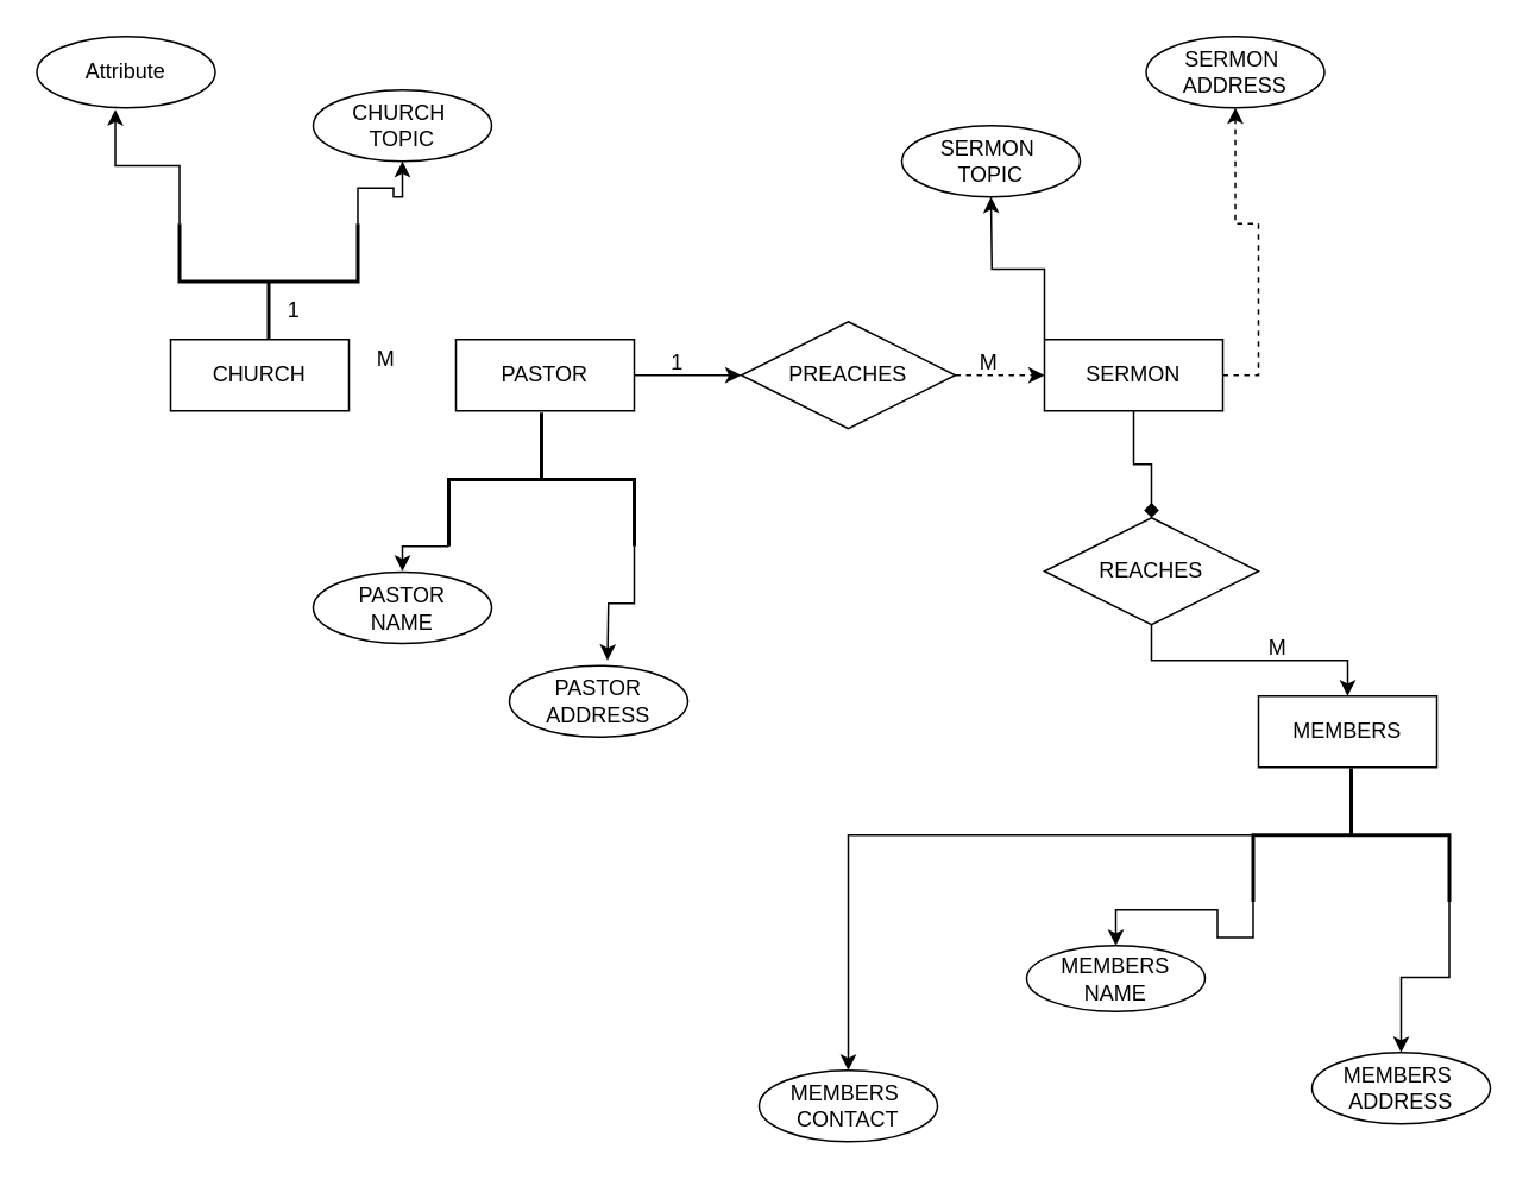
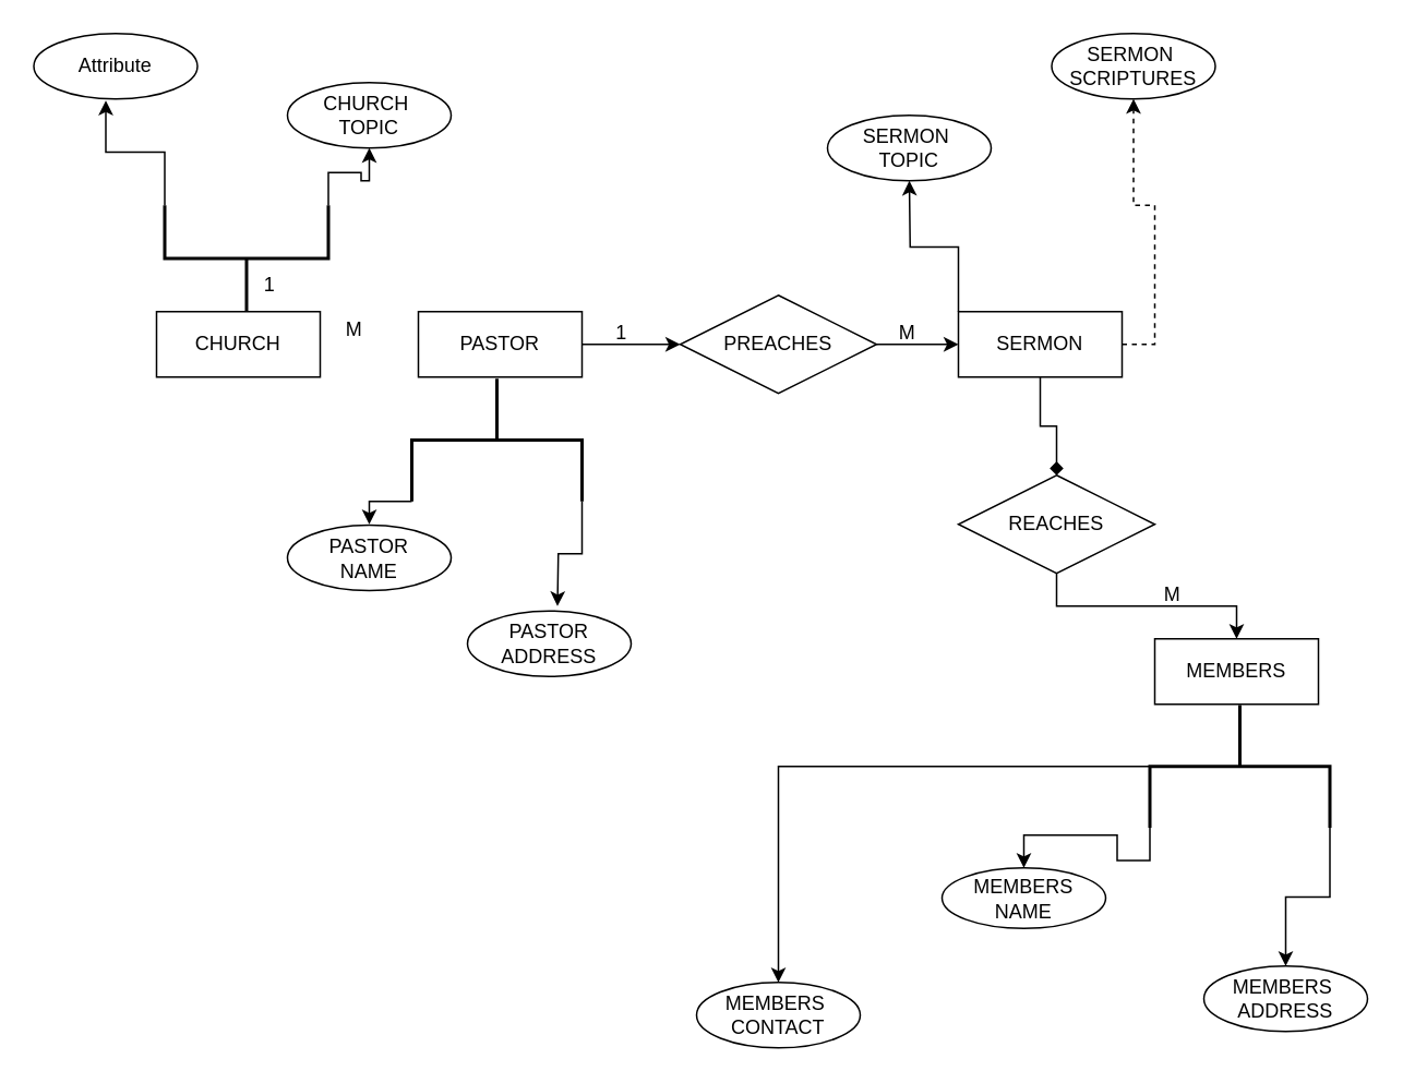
- <mxCell id="27" value="SERMON&amp;nbsp;&lt;br&gt;ADDRESS" style="ellipse;whiteSpace=wrap;html=1;align=center;" parent="1" vertex="1"><mxGeometry x="642" y="20" width="100" height="40" as="geometry" /></mxCell>
+ <mxCell id="27" value="SERMON&amp;nbsp;&lt;br&gt;SCRIPTURES" style="ellipse;whiteSpace=wrap;html=1;align=center;" parent="1" vertex="1"><mxGeometry x="642" y="20" width="100" height="40" as="geometry" /></mxCell>
- <mxCell id="11" style="edgeStyle=orthogonalEdgeStyle;rounded=0;orthogonalLoop=1;jettySize=auto;html=1;exitX=1;exitY=0.5;exitDx=0;exitDy=0;entryX=0;entryY=0.5;entryDx=0;entryDy=0;dashed=1;" parent="1" source="12" target="16" edge="1"><mxGeometry relative="1" as="geometry" /></mxCell>
+ <mxCell id="11" style="edgeStyle=orthogonalEdgeStyle;rounded=0;orthogonalLoop=1;jettySize=auto;html=1;exitX=1;exitY=0.5;exitDx=0;exitDy=0;entryX=0;entryY=0.5;entryDx=0;entryDy=0;" parent="1" source="12" target="16" edge="1"><mxGeometry relative="1" as="geometry" /></mxCell>
